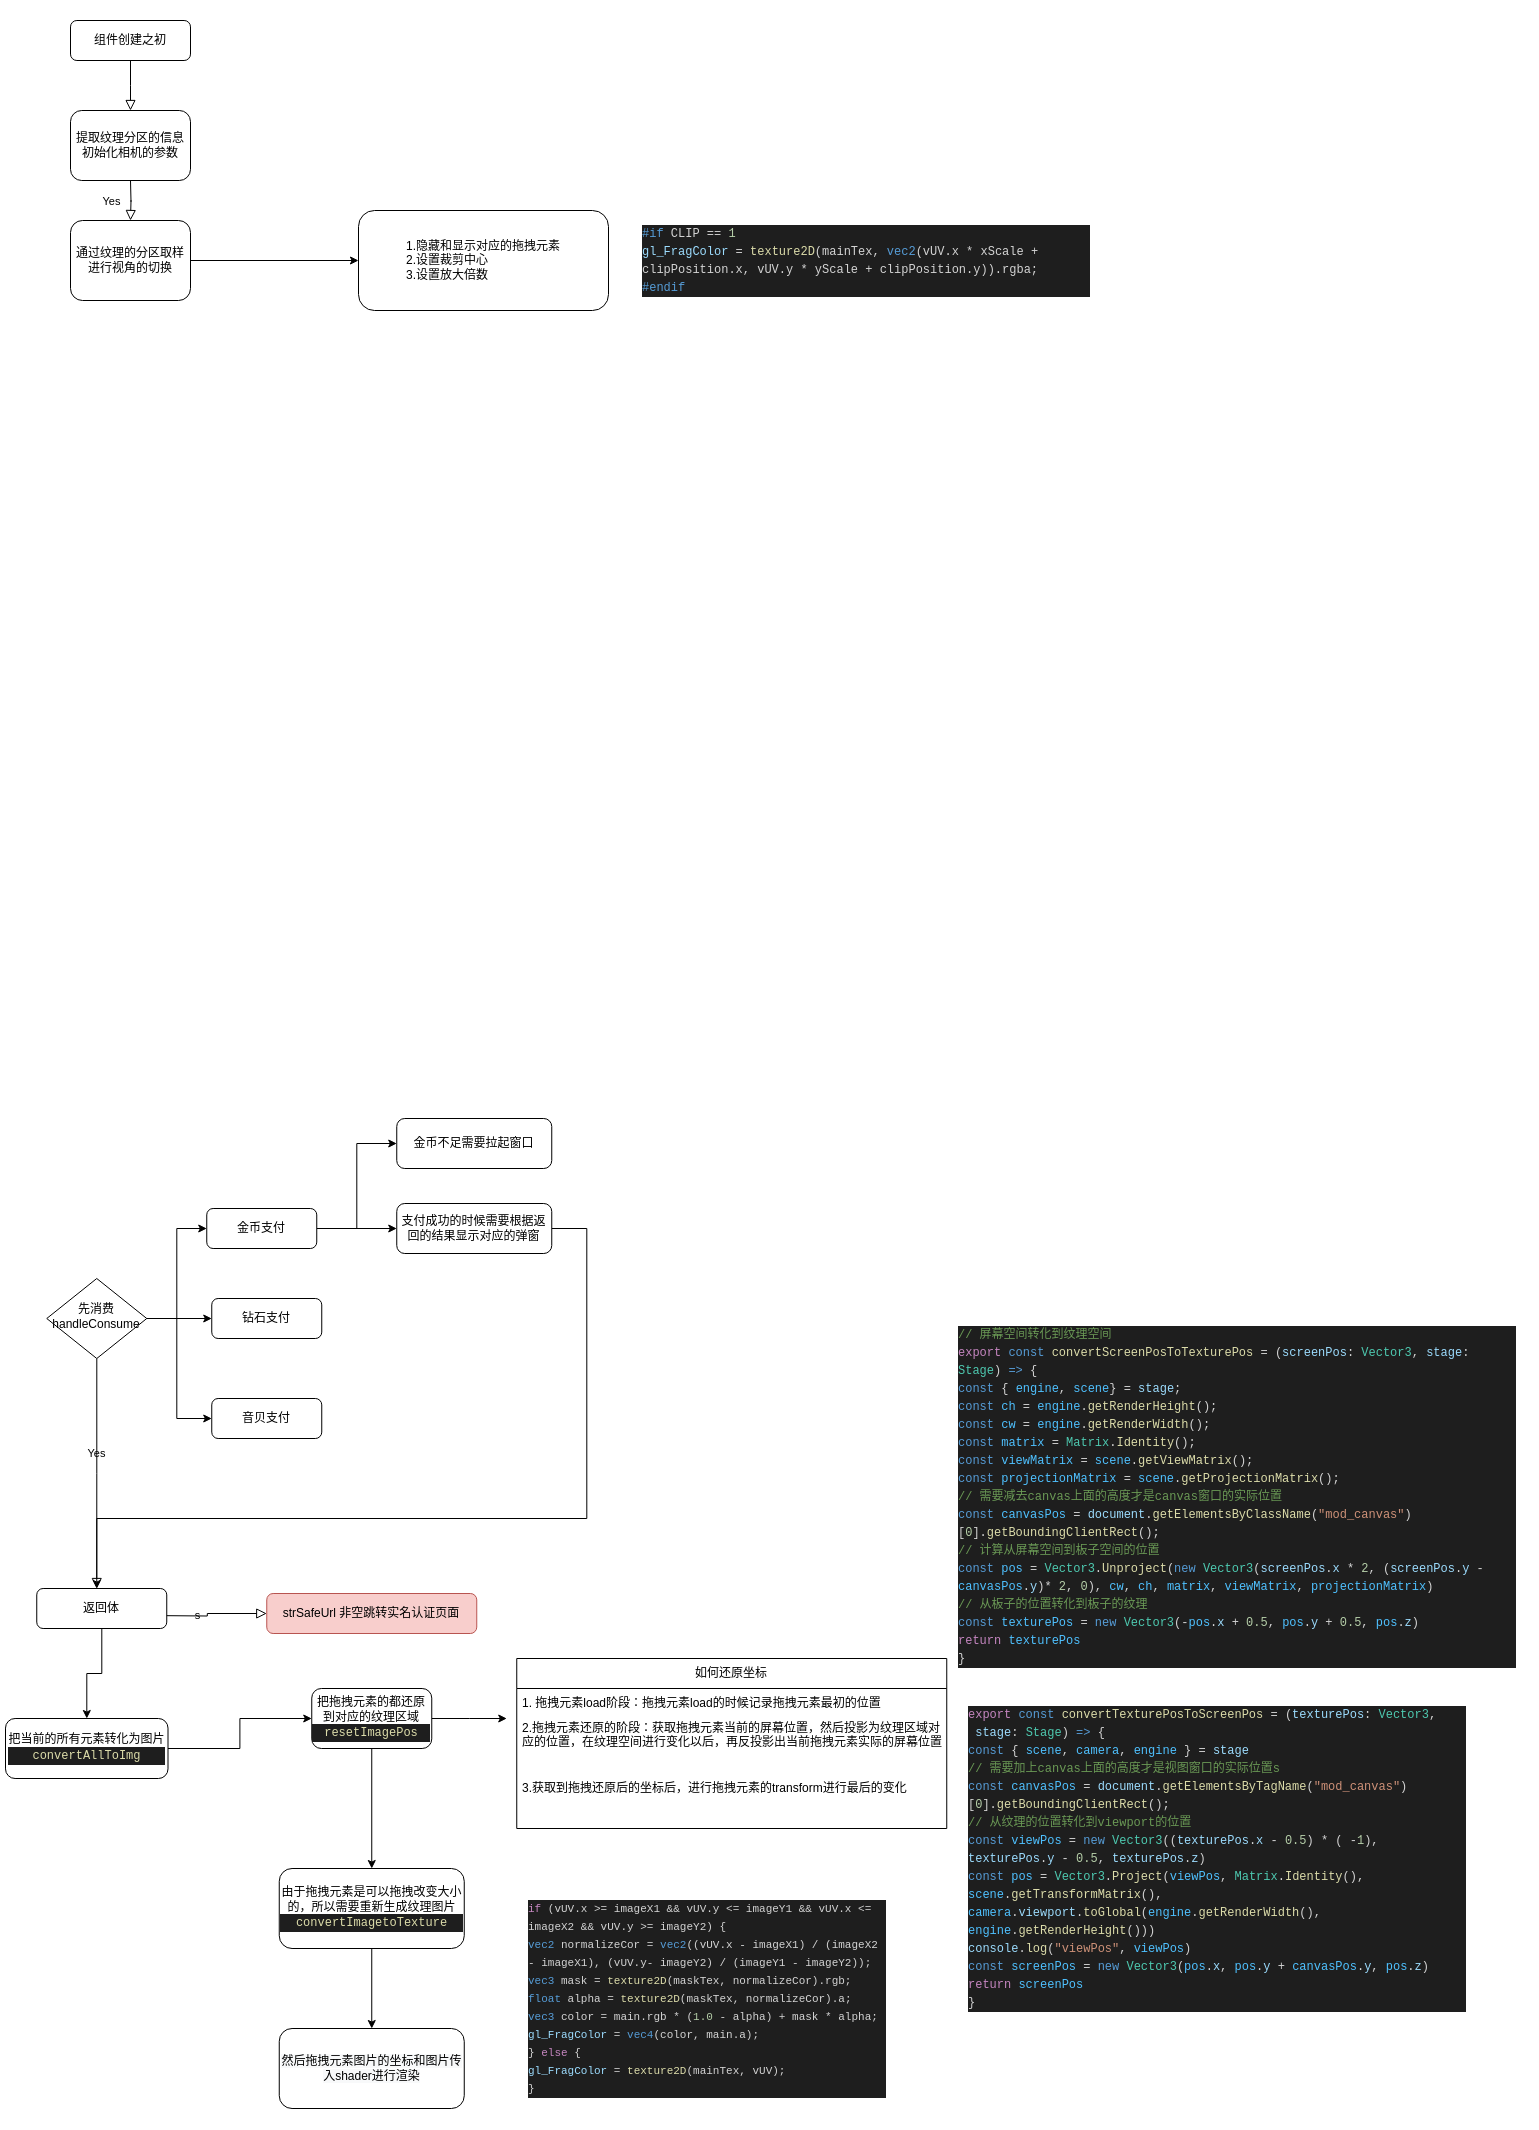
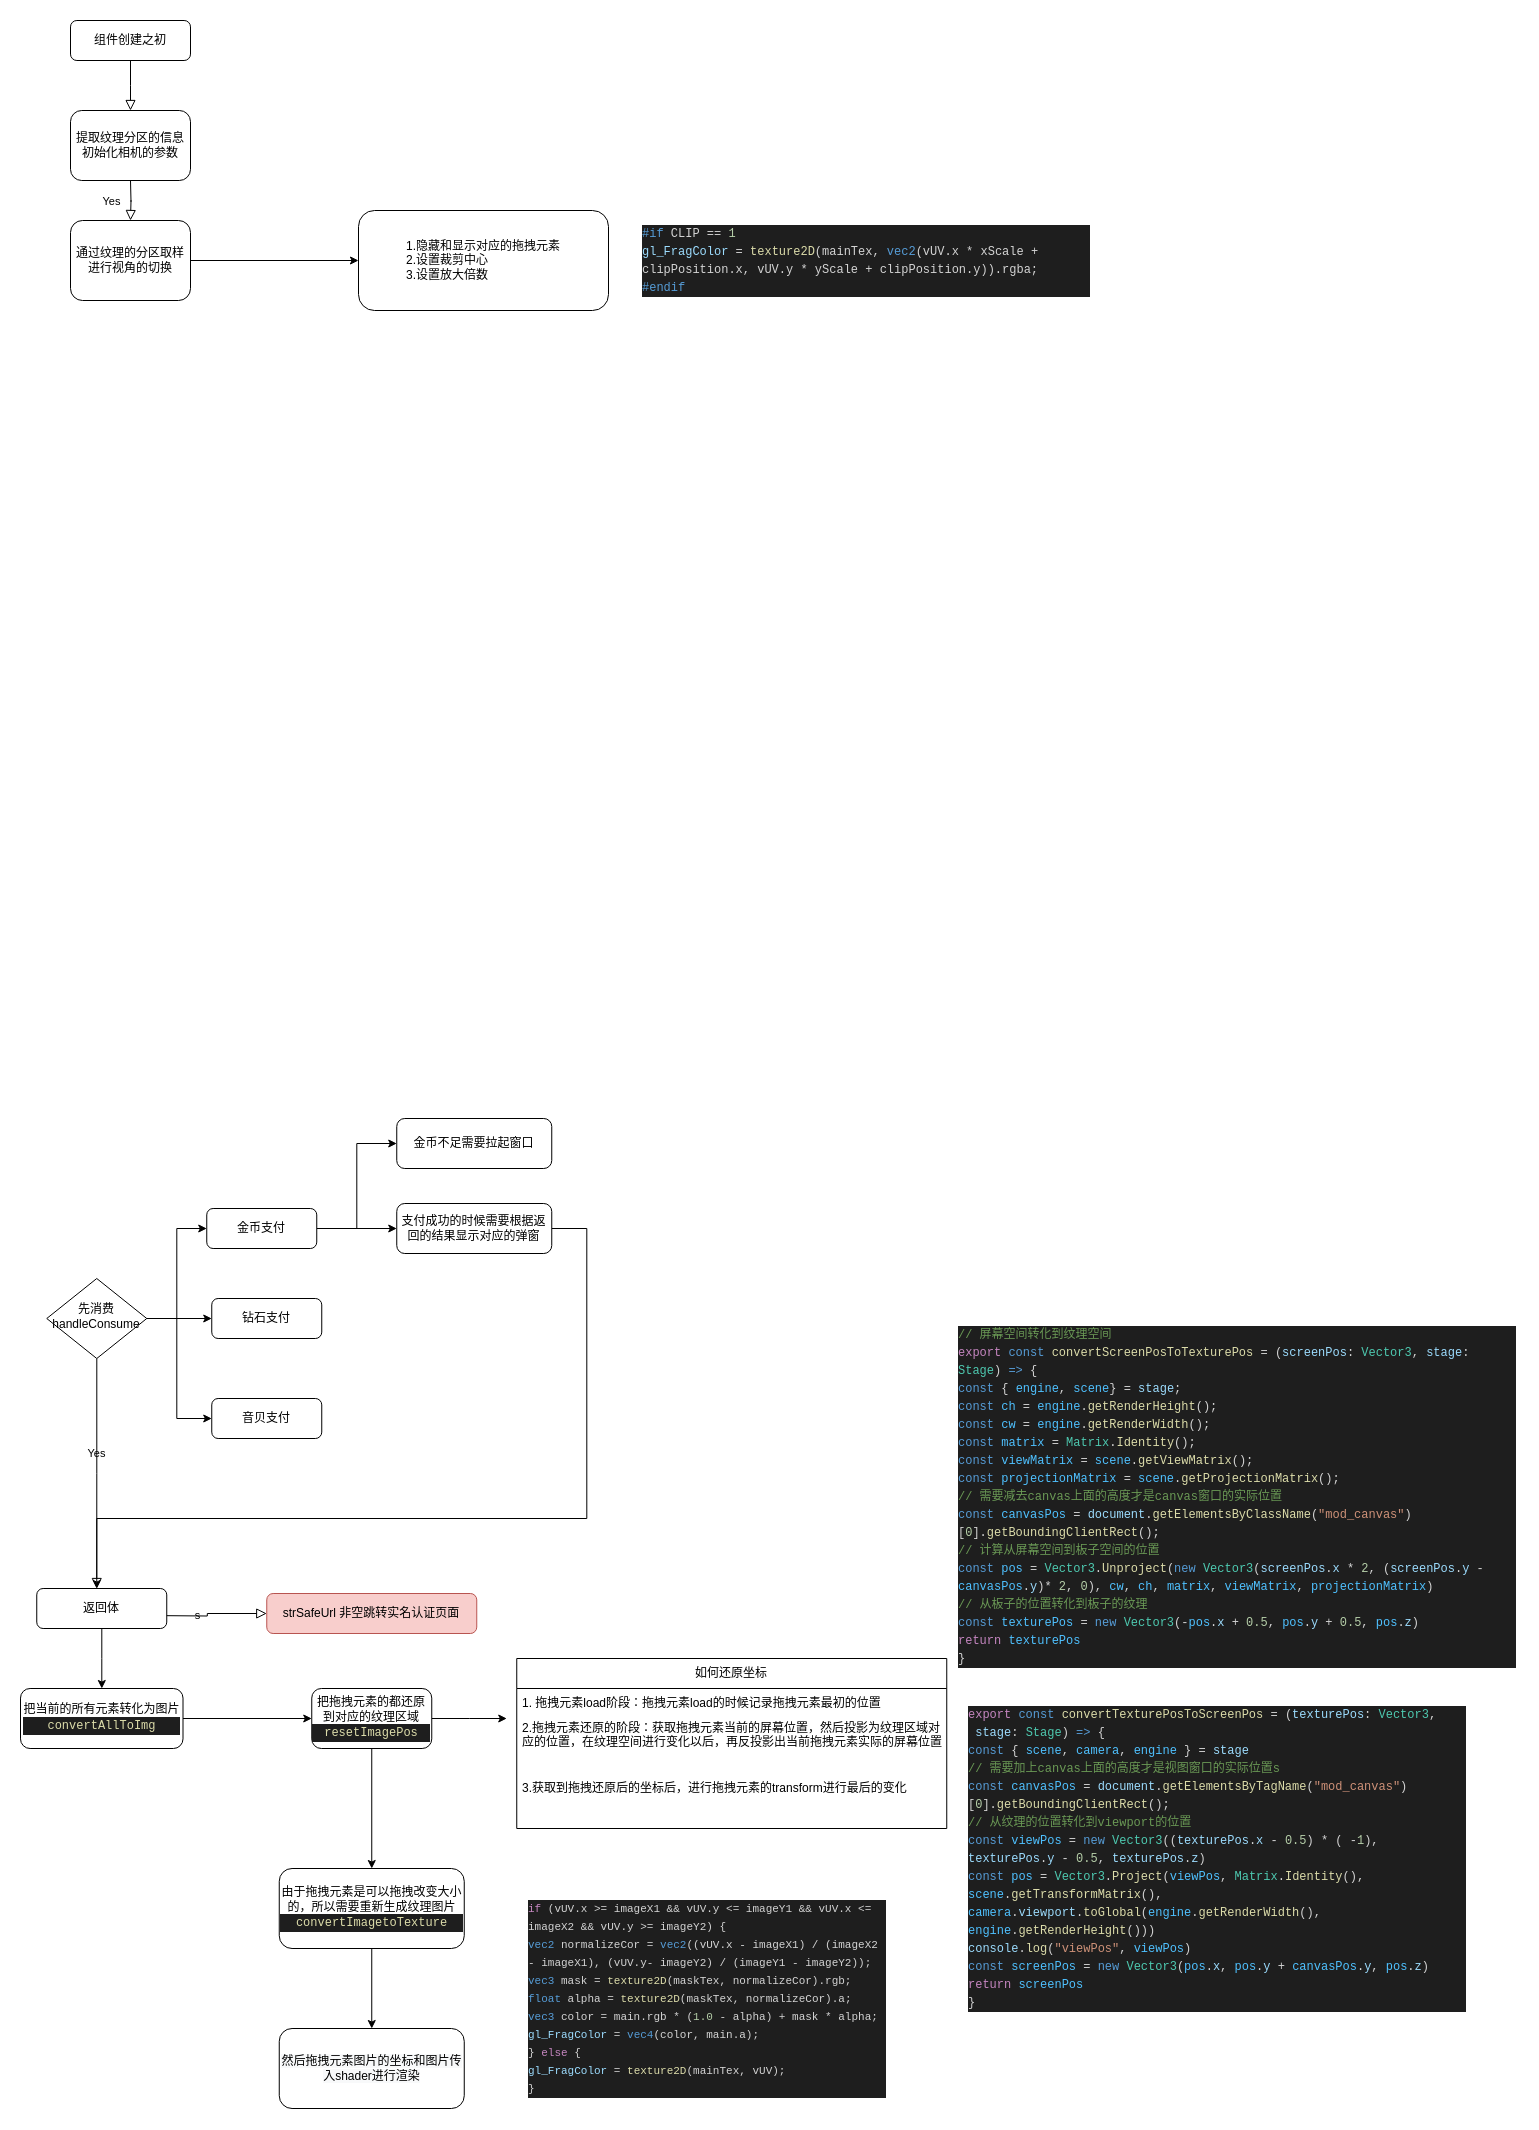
- <mxCell id="16" value="把当前的所有元素转化为图片&lt;br&gt;&lt;div style=&quot;color: rgb(212, 212, 212); background-color: rgb(30, 30, 30); font-family: Menlo, Monaco, &amp;quot;Courier New&amp;quot;, monospace; line-height: 18px;&quot;&gt;&lt;span style=&quot;color: #dcdcaa;&quot;&gt;convertAllToImg&lt;/span&gt;&lt;/div&gt;" style="rounded=1;whiteSpace=wrap;html=1;fontSize=12;glass=0;strokeWidth=1;shadow=0;arcSize=16;" vertex="1" parent="1"><mxGeometry x="5" y="1718" width="162.5" height="60" as="geometry" /></mxCell>
+ <mxCell id="16" value="把当前的所有元素转化为图片&lt;br&gt;&lt;div style=&quot;color: rgb(212, 212, 212); background-color: rgb(30, 30, 30); font-family: Menlo, Monaco, &amp;quot;Courier New&amp;quot;, monospace; line-height: 18px;&quot;&gt;&lt;span style=&quot;color: #dcdcaa;&quot;&gt;convertAllToImg&lt;/span&gt;&lt;/div&gt;" style="rounded=1;whiteSpace=wrap;html=1;fontSize=12;glass=0;strokeWidth=1;shadow=0;arcSize=16;" vertex="1" parent="1"><mxGeometry x="20" y="1688" width="162.5" height="60" as="geometry" /></mxCell>
